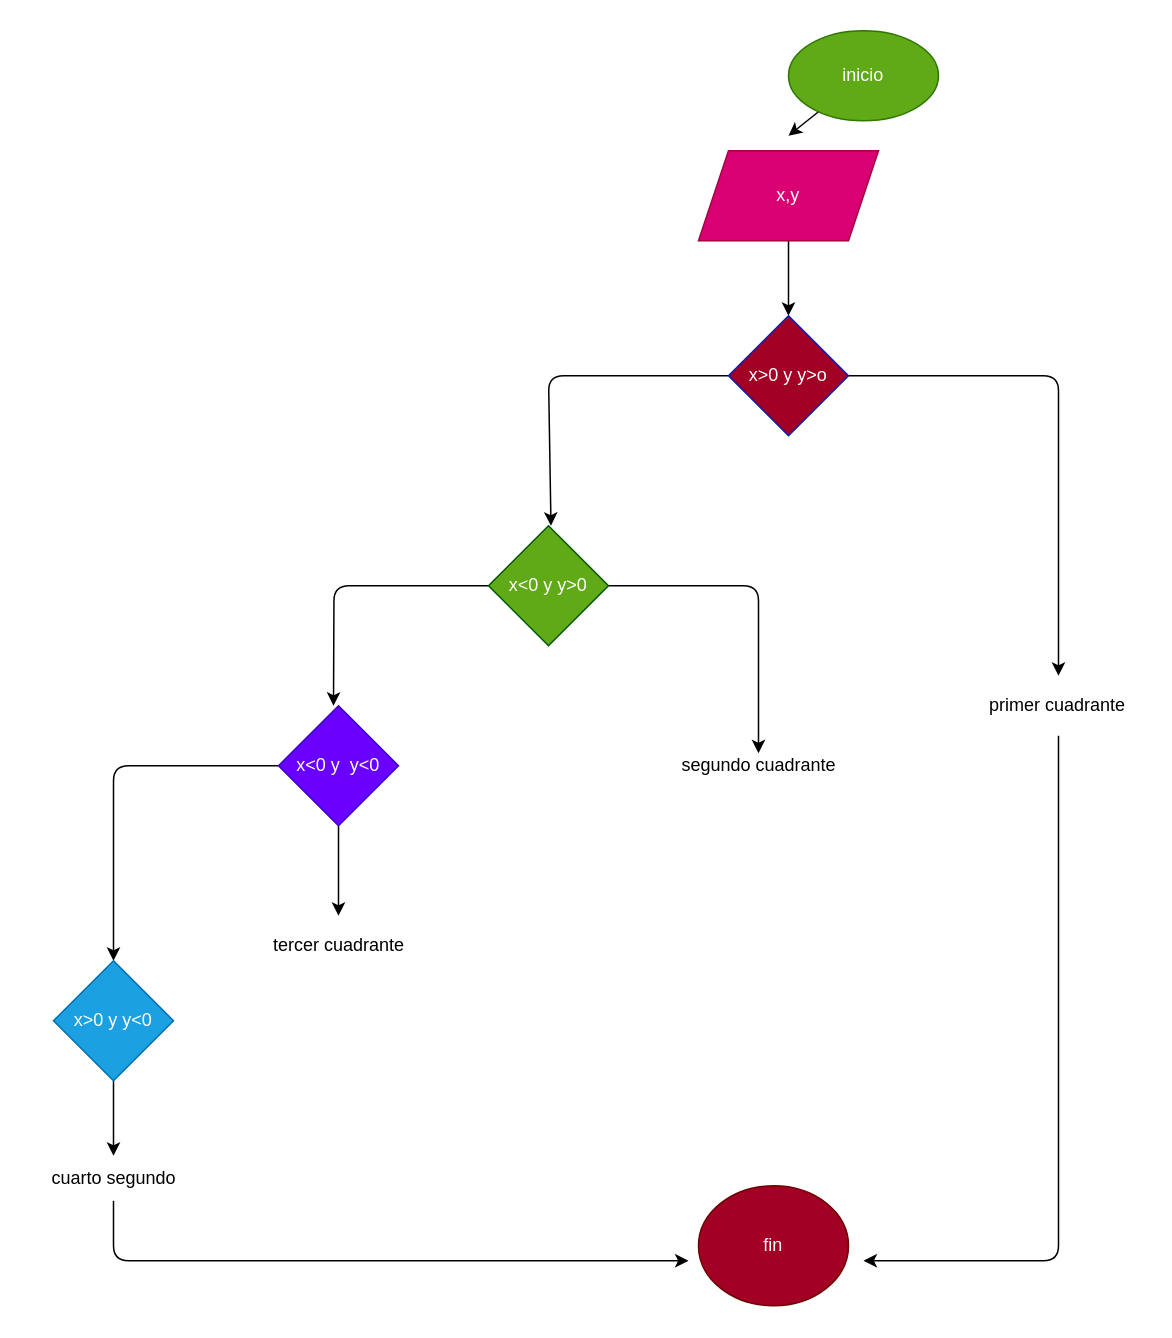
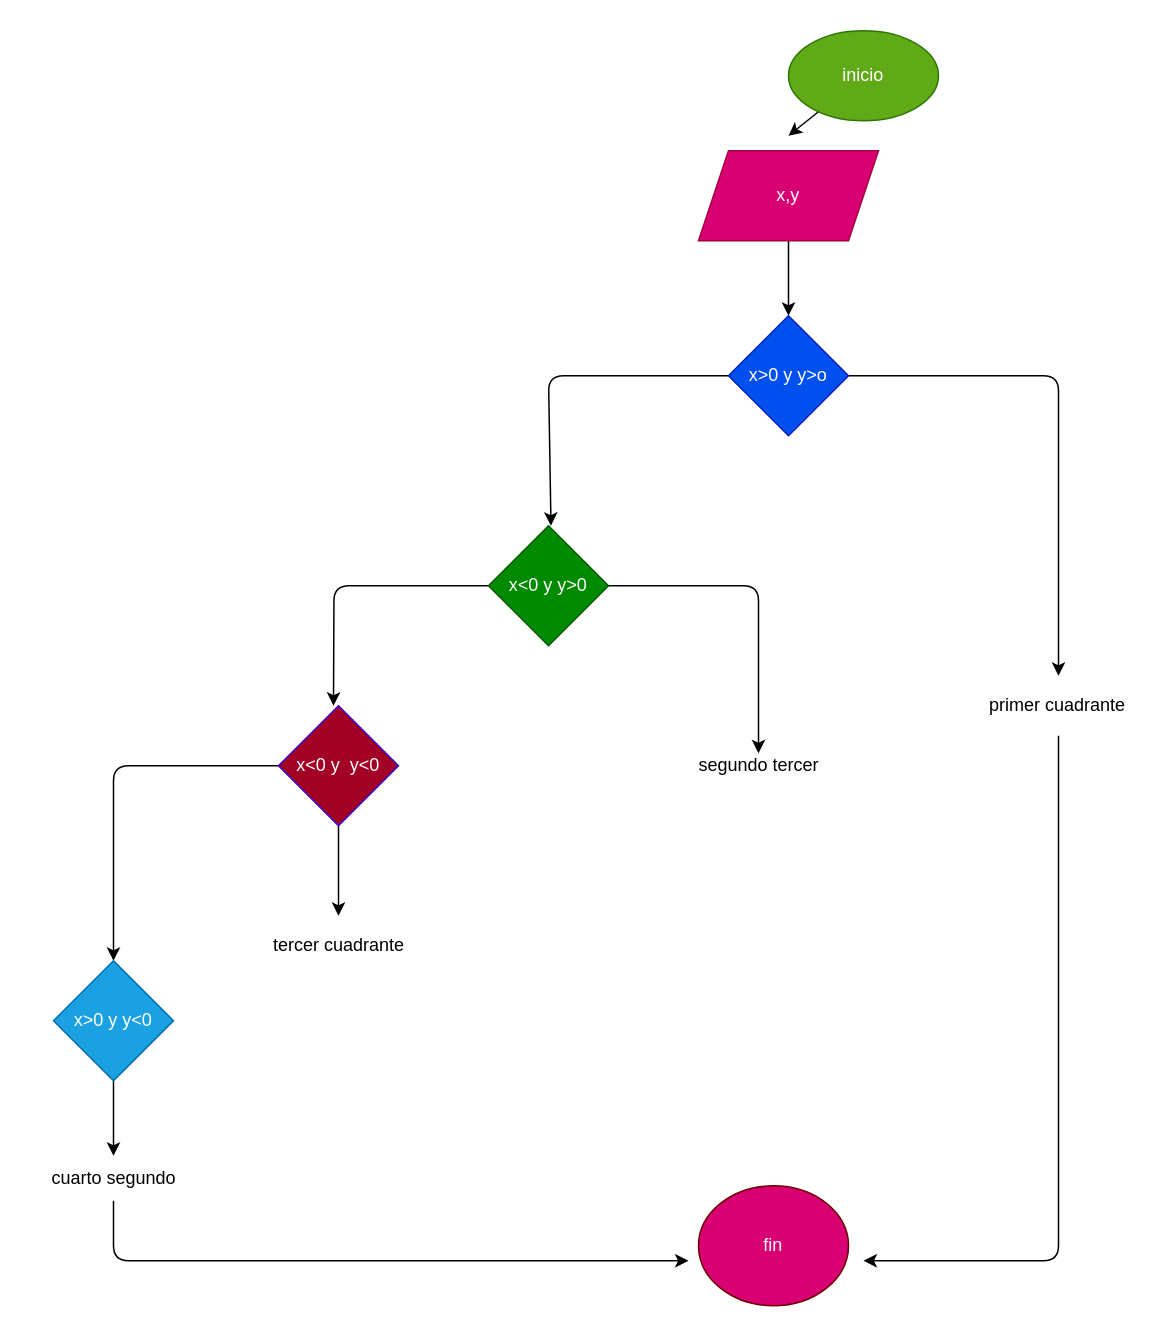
- <mxCell id="8" value="x&amp;gt;0 y y&amp;gt;o" style="rhombus;whiteSpace=wrap;html=1;fillColor=#a20025;fontColor=#ffffff;strokeColor=#001DBC;" vertex="1" parent="1"><mxGeometry x="485" y="210" width="80" height="80" as="geometry" /></mxCell>
+ <mxCell id="8" value="x&amp;gt;0 y y&amp;gt;o" style="rhombus;whiteSpace=wrap;html=1;fillColor=#0050ef;fontColor=#ffffff;strokeColor=#001DBC;" vertex="1" parent="1"><mxGeometry x="485" y="210" width="80" height="80" as="geometry" /></mxCell>
- <mxCell id="11" value="x&amp;lt;0 y y&amp;gt;0" style="rhombus;whiteSpace=wrap;html=1;fillColor=#60a917;fontColor=#ffffff;strokeColor=#005700;" vertex="1" parent="1"><mxGeometry x="325" y="350" width="80" height="80" as="geometry" /></mxCell>
+ <mxCell id="11" value="x&amp;lt;0 y y&amp;gt;0" style="rhombus;whiteSpace=wrap;html=1;fillColor=#008a00;fontColor=#ffffff;strokeColor=#005700;" vertex="1" parent="1"><mxGeometry x="325" y="350" width="80" height="80" as="geometry" /></mxCell>
- <mxCell id="14" value="x&amp;lt;0 y&amp;nbsp; y&amp;lt;0" style="rhombus;whiteSpace=wrap;html=1;fillColor=#6a00ff;fontColor=#ffffff;strokeColor=#3700CC;" vertex="1" parent="1"><mxGeometry x="185" y="470" width="80" height="80" as="geometry" /></mxCell>
+ <mxCell id="14" value="x&amp;lt;0 y&amp;nbsp; y&amp;lt;0" style="rhombus;whiteSpace=wrap;html=1;fillColor=#a20025;fontColor=#ffffff;strokeColor=#3700CC;" vertex="1" parent="1"><mxGeometry x="185" y="470" width="80" height="80" as="geometry" /></mxCell>
- <mxCell id="18" value="segundo cuadrante" style="text;html=1;align=center;verticalAlign=middle;resizable=0;points=[];autosize=1;strokeColor=none;fillColor=none;" vertex="1" parent="1"><mxGeometry x="440" y="495" width="130" height="30" as="geometry" /></mxCell>
+ <mxCell id="18" value="segundo tercer" style="text;html=1;align=center;verticalAlign=middle;resizable=0;points=[];autosize=1;strokeColor=none;fillColor=none;" vertex="1" parent="1"><mxGeometry x="440" y="495" width="130" height="30" as="geometry" /></mxCell>
- <mxCell id="17" value="fin" style="ellipse;whiteSpace=wrap;html=1;fillColor=#a20025;fontColor=#ffffff;strokeColor=#6F0000;" vertex="1" parent="1"><mxGeometry x="465" y="790" width="100" height="80" as="geometry" /></mxCell>
+ <mxCell id="17" value="fin" style="ellipse;whiteSpace=wrap;html=1;fillColor=#d80073;fontColor=#ffffff;strokeColor=#6F0000;" vertex="1" parent="1"><mxGeometry x="465" y="790" width="100" height="80" as="geometry" /></mxCell>
